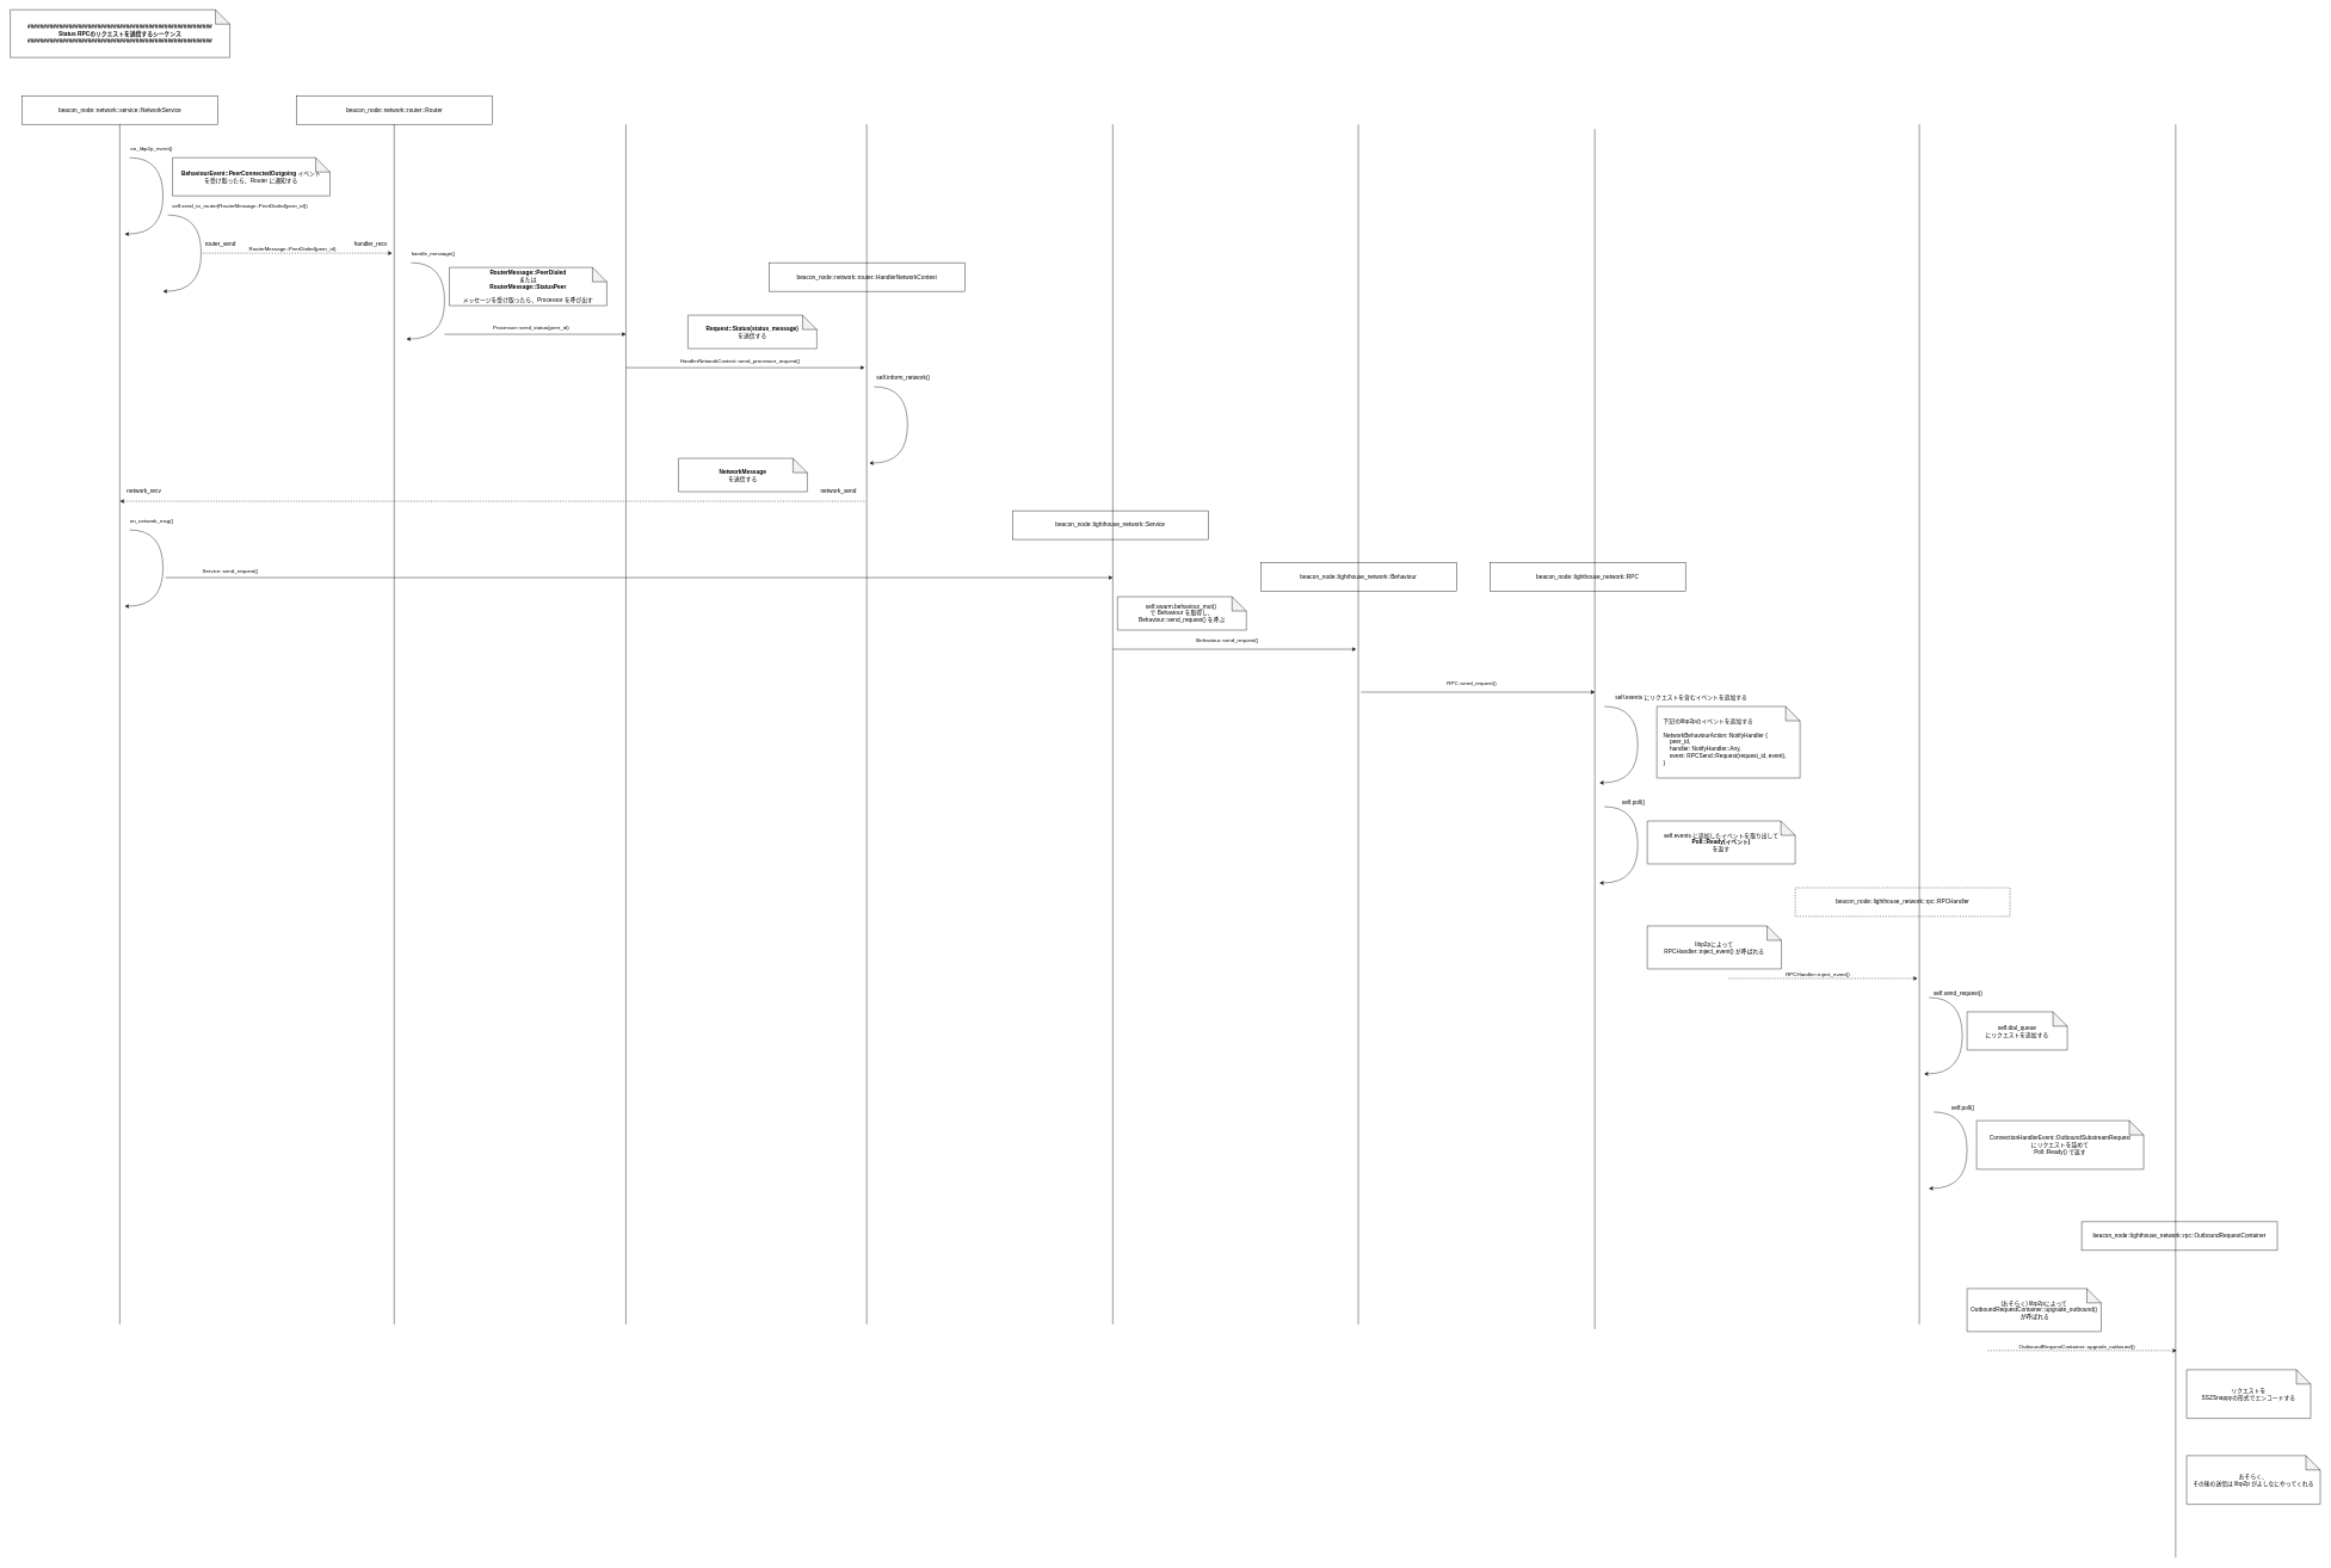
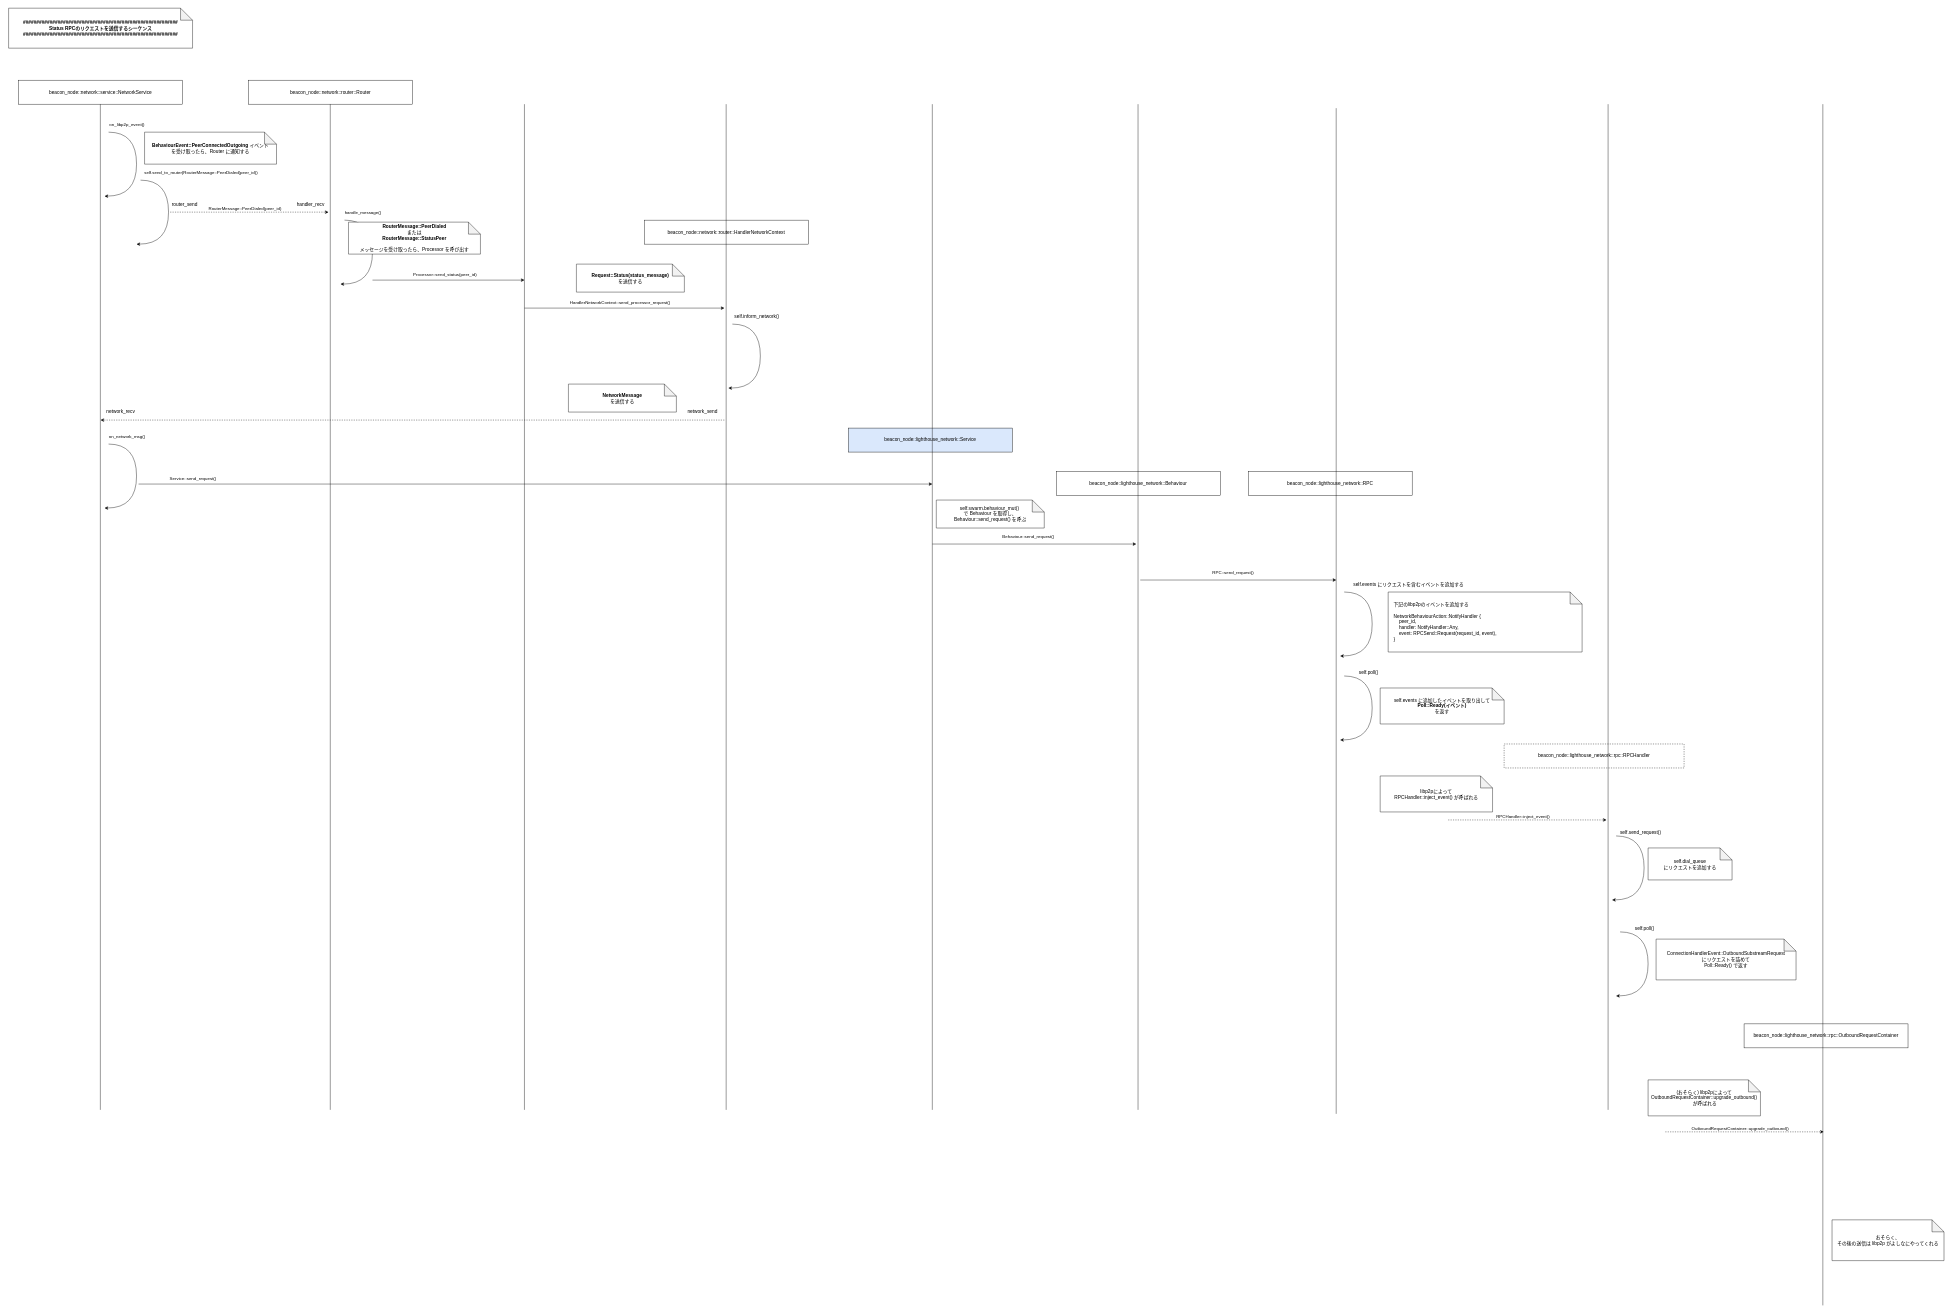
- <mxCell id="34" value="RouterMessage::PeerDialed&lt;br&gt;&lt;span style=&quot;font-weight: normal&quot;&gt;または&lt;/span&gt;&lt;br&gt; RouterMessage::StatusPeer&lt;br&gt;&lt;span style=&quot;font-weight: normal&quot;&gt;&lt;br&gt;&lt;/span&gt;&lt;span style=&quot;font-weight: normal&quot;&gt;メッセージを&lt;/span&gt;&lt;span style=&quot;font-weight: normal&quot;&gt;受け取ったら、Processor を呼び出す&lt;/span&gt;" style="shape=note;whiteSpace=wrap;html=1;backgroundOutline=1;darkOpacity=0.05;fontStyle=1" parent="1" vertex="1"><mxGeometry x="940" y="560" width="330" height="80" as="geometry" /></mxCell>
+ <mxCell id="34" value="RouterMessage::PeerDialed&lt;br&gt;&lt;span style=&quot;font-weight: normal&quot;&gt;または&lt;/span&gt;&lt;br&gt; RouterMessage::StatusPeer&lt;br&gt;&lt;span style=&quot;font-weight: normal&quot;&gt;&lt;br&gt;&lt;/span&gt;&lt;span style=&quot;font-weight: normal&quot;&gt;メッセージを&lt;/span&gt;&lt;span style=&quot;font-weight: normal&quot;&gt;受け取ったら、Processor を呼び出す&lt;/span&gt;" style="shape=note;whiteSpace=wrap;html=1;backgroundOutline=1;darkOpacity=0.05;fontStyle=1" parent="1" vertex="1"><mxGeometry x="870" y="555" width="330" height="80" as="geometry" /></mxCell>
- <mxCell id="8" value="beacon_node::lighthouse_network::Service" style="rounded=0;whiteSpace=wrap;html=1;" parent="1" vertex="1"><mxGeometry x="2120" y="1070" width="410" height="60" as="geometry" /></mxCell>
+ <mxCell id="8" value="beacon_node::lighthouse_network::Service" style="rounded=0;whiteSpace=wrap;html=1;fillColor=#dae8fc;" parent="1" vertex="1"><mxGeometry x="2120" y="1070" width="410" height="60" as="geometry" /></mxCell>
- <mxCell id="61" value="下記のlibp2pのイベントを追加する&lt;br&gt;&lt;br&gt;NetworkBehaviourAction::NotifyHandler {&lt;br&gt;&amp;nbsp; &amp;nbsp; peer_id,&lt;br&gt;&amp;nbsp; &amp;nbsp; handler:&amp;nbsp;NotifyHandler::Any,&lt;br&gt;&amp;nbsp; &amp;nbsp;&amp;nbsp;event: RPCSend::Request(request_id, event),&lt;br&gt;}" style="shape=note;whiteSpace=wrap;html=1;backgroundOutline=1;darkOpacity=0.05;fontStyle=0;align=left;spacingLeft=12;" parent="1" vertex="1"><mxGeometry x="3470" y="1480" width="300" height="150" as="geometry" /></mxCell>
+ <mxCell id="61" value="下記のlibp2pのイベントを追加する&lt;br&gt;&lt;br&gt;NetworkBehaviourAction::NotifyHandler {&lt;br&gt;&amp;nbsp; &amp;nbsp; peer_id,&lt;br&gt;&amp;nbsp; &amp;nbsp; handler:&amp;nbsp;NotifyHandler::Any,&lt;br&gt;&amp;nbsp; &amp;nbsp;&amp;nbsp;event: RPCSend::Request(request_id, event),&lt;br&gt;}" style="shape=note;whiteSpace=wrap;html=1;backgroundOutline=1;darkOpacity=0.05;fontStyle=0;align=left;spacingLeft=12;" parent="1" vertex="1"><mxGeometry x="3470" y="1480" width="485" height="150" as="geometry" /></mxCell>
- <mxCell id="75" value="リクエストを&lt;br&gt;SSZSnappyの形式でエンコードする" style="shape=note;whiteSpace=wrap;html=1;backgroundOutline=1;darkOpacity=0.05;fontStyle=0" parent="1" vertex="1"><mxGeometry x="4580" y="2870" width="260" height="102" as="geometry" /></mxCell>
